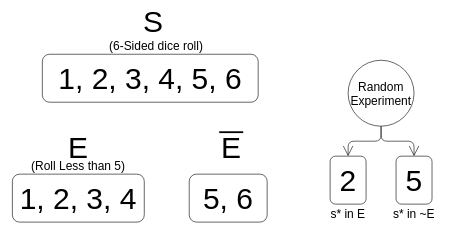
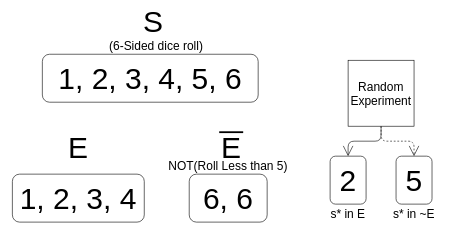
- <mxCell id="14" value="Random&lt;br&gt;Experiment" style="ellipse;whiteSpace=wrap;html=1;aspect=fixed;fontSize=20;strokeColor=#000000;" vertex="1" parent="1"><mxGeometry x="580" y="100" width="110" height="110" as="geometry" /></mxCell>
+ <mxCell id="14" value="Random&lt;br&gt;Experiment" style="whiteSpace=wrap;html=1;aspect=fixed;fontSize=20;strokeColor=#000000;rounded=0;" vertex="1" parent="1"><mxGeometry x="580" y="100" width="110" height="110" as="geometry" /></mxCell>
- <mxCell id="13" style="edgeStyle=orthogonalEdgeStyle;html=1;exitX=0.5;exitY=1;exitDx=0;exitDy=0;entryX=0.5;entryY=0;entryDx=0;entryDy=0;fontSize=20;endArrow=open;endFill=0;endSize=15;" edge="1" parent="1" source="14" target="16"><mxGeometry relative="1" as="geometry" /></mxCell>
+ <mxCell id="13" style="edgeStyle=orthogonalEdgeStyle;html=1;exitX=0.5;exitY=1;exitDx=0;exitDy=0;entryX=0.5;entryY=0;entryDx=0;entryDy=0;fontSize=20;endArrow=open;endFill=0;endSize=15;dashed=1;" edge="1" parent="1" source="14" target="16"><mxGeometry relative="1" as="geometry" /></mxCell>
- <mxCell id="10" value="(Roll Less than 5)" style="text;html=1;strokeColor=none;fillColor=none;align=center;verticalAlign=middle;whiteSpace=wrap;rounded=0;fontSize=20;" vertex="1" parent="1"><mxGeometry x="35" y="260" width="190" height="30" as="geometry" /></mxCell>
+ <mxCell id="11" value="NOT(Roll Less than 5)" style="text;html=1;strokeColor=none;fillColor=none;align=center;verticalAlign=middle;whiteSpace=wrap;rounded=0;fontSize=20;" vertex="1" parent="1"><mxGeometry x="270" y="260" width="220" height="30" as="geometry" /></mxCell>
- <mxCell id="3" value="5, 6" style="rounded=1;whiteSpace=wrap;html=1;fontSize=50;strokeColor=#000000;" vertex="1" parent="1"><mxGeometry x="315" y="290" width="130" height="80" as="geometry" /></mxCell>
+ <mxCell id="3" value="6, 6" style="rounded=1;whiteSpace=wrap;html=1;fontSize=50;strokeColor=#000000;" vertex="1" parent="1"><mxGeometry x="315" y="290" width="130" height="80" as="geometry" /></mxCell>
